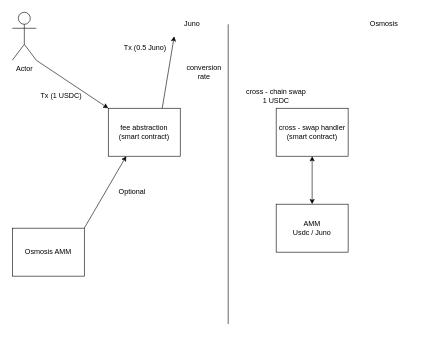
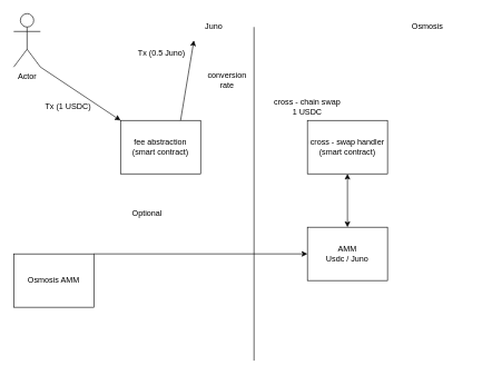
- <mxCell id="7" value="" style="endArrow=classic;html=1;rounded=0;exitX=1;exitY=0;exitDx=0;exitDy=0;entryX=0.25;entryY=1;entryDx=0;entryDy=0;" parent="1" source="2" target="4" edge="1"><mxGeometry width="50" height="50" relative="1" as="geometry"><mxPoint x="260" y="450" as="sourcePoint" /><mxPoint x="310" y="400" as="targetPoint" /></mxGeometry></mxCell>
+ <mxCell id="7" value="" style="endArrow=classic;html=1;rounded=0;exitX=1;exitY=0;exitDx=0;exitDy=0;" parent="1" source="2" target="9" edge="1"><mxGeometry width="50" height="50" relative="1" as="geometry"><mxPoint x="260" y="450" as="sourcePoint" /><mxPoint x="310" y="400" as="targetPoint" /></mxGeometry></mxCell>
